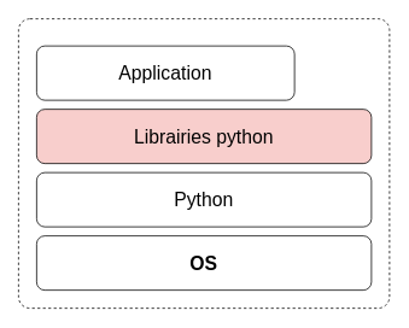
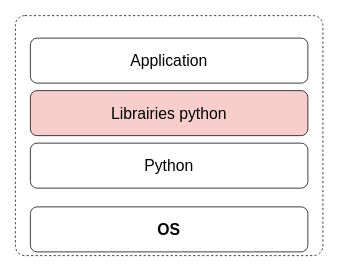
- <mxCell id="5" value="Application" style="rounded=1;whiteSpace=wrap;html=1;fontSize=21;" vertex="1" parent="1"><mxGeometry x="40" y="50" width="285" height="60" as="geometry" /></mxCell>
+ <mxCell id="5" value="Application" style="rounded=1;whiteSpace=wrap;html=1;fontSize=21;" vertex="1" parent="1"><mxGeometry x="40" y="50" width="370" height="60" as="geometry" /></mxCell>
- <mxCell id="2" value="OS" style="rounded=1;whiteSpace=wrap;html=1;fontSize=21;fontStyle=1" vertex="1" parent="1"><mxGeometry x="40" y="260" width="370" height="60" as="geometry" /></mxCell>
+ <mxCell id="2" value="OS" style="rounded=1;whiteSpace=wrap;html=1;fontSize=21;fontStyle=1" vertex="1" parent="1"><mxGeometry x="40" y="275" width="370" height="60" as="geometry" /></mxCell>
